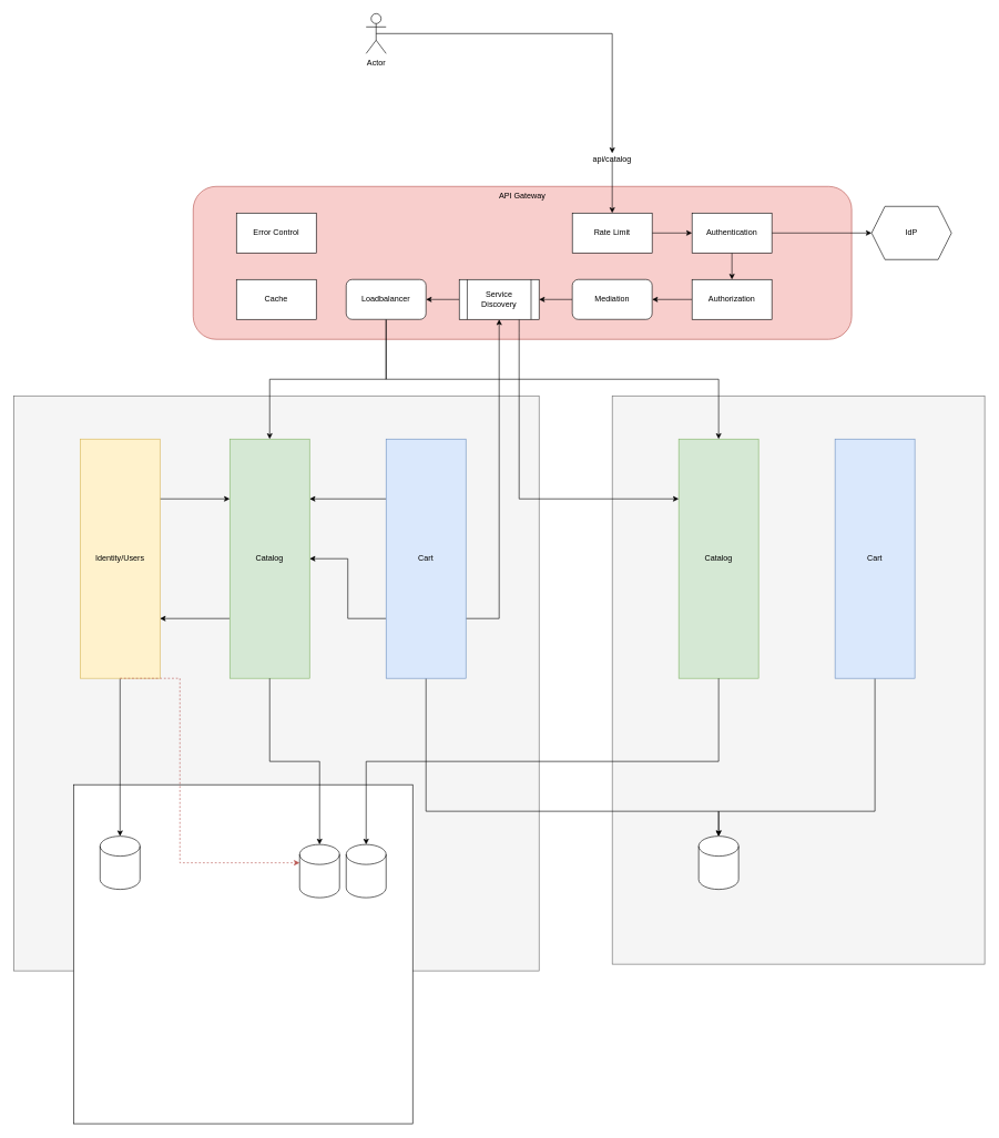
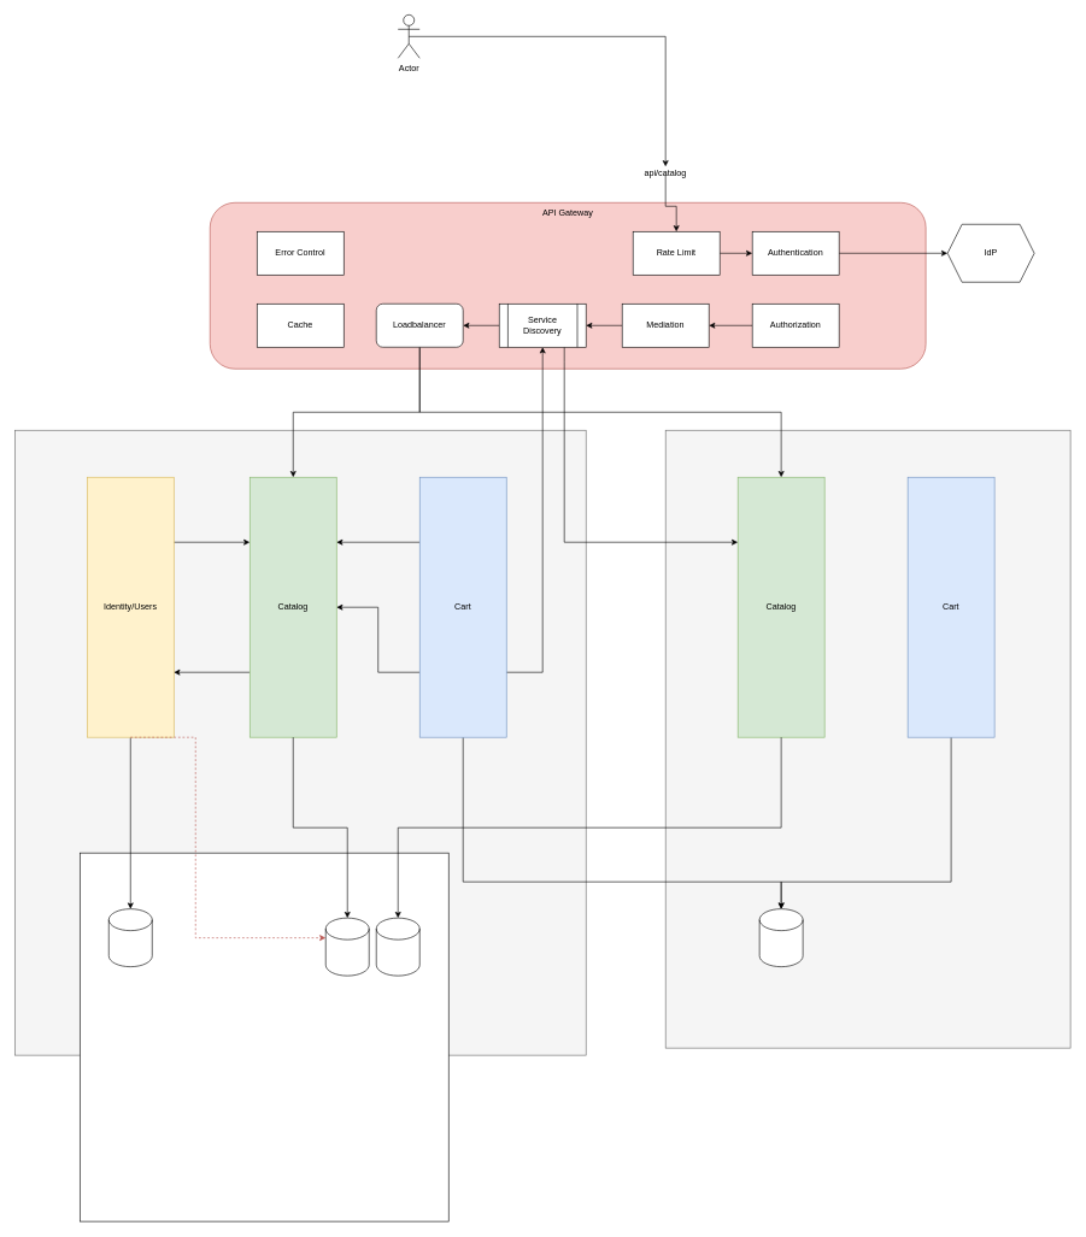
- <mxCell id="34" value="Rate Limit" style="rounded=0;whiteSpace=wrap;html=1;" vertex="1" parent="1"><mxGeometry x="860" y="320" width="120" height="60" as="geometry" /></mxCell>
+ <mxCell id="34" value="Rate Limit" style="rounded=0;whiteSpace=wrap;html=1;" vertex="1" parent="1"><mxGeometry x="875" y="320" width="120" height="60" as="geometry" /></mxCell>
- <mxCell id="36" style="edgeStyle=orthogonalEdgeStyle;rounded=0;orthogonalLoop=1;jettySize=auto;html=1;exitX=0.5;exitY=1;exitDx=0;exitDy=0;" edge="1" parent="1" source="37" target="42"><mxGeometry relative="1" as="geometry" /></mxCell>
- <mxCell id="44" value="Mediation" style="whiteSpace=wrap;html=1;rounded=1;" vertex="1" parent="1"><mxGeometry x="860" y="420" width="120" height="60" as="geometry" /></mxCell>
+ <mxCell id="44" value="Mediation" style="rounded=0;whiteSpace=wrap;html=1;" vertex="1" parent="1"><mxGeometry x="860" y="420" width="120" height="60" as="geometry" /></mxCell>
